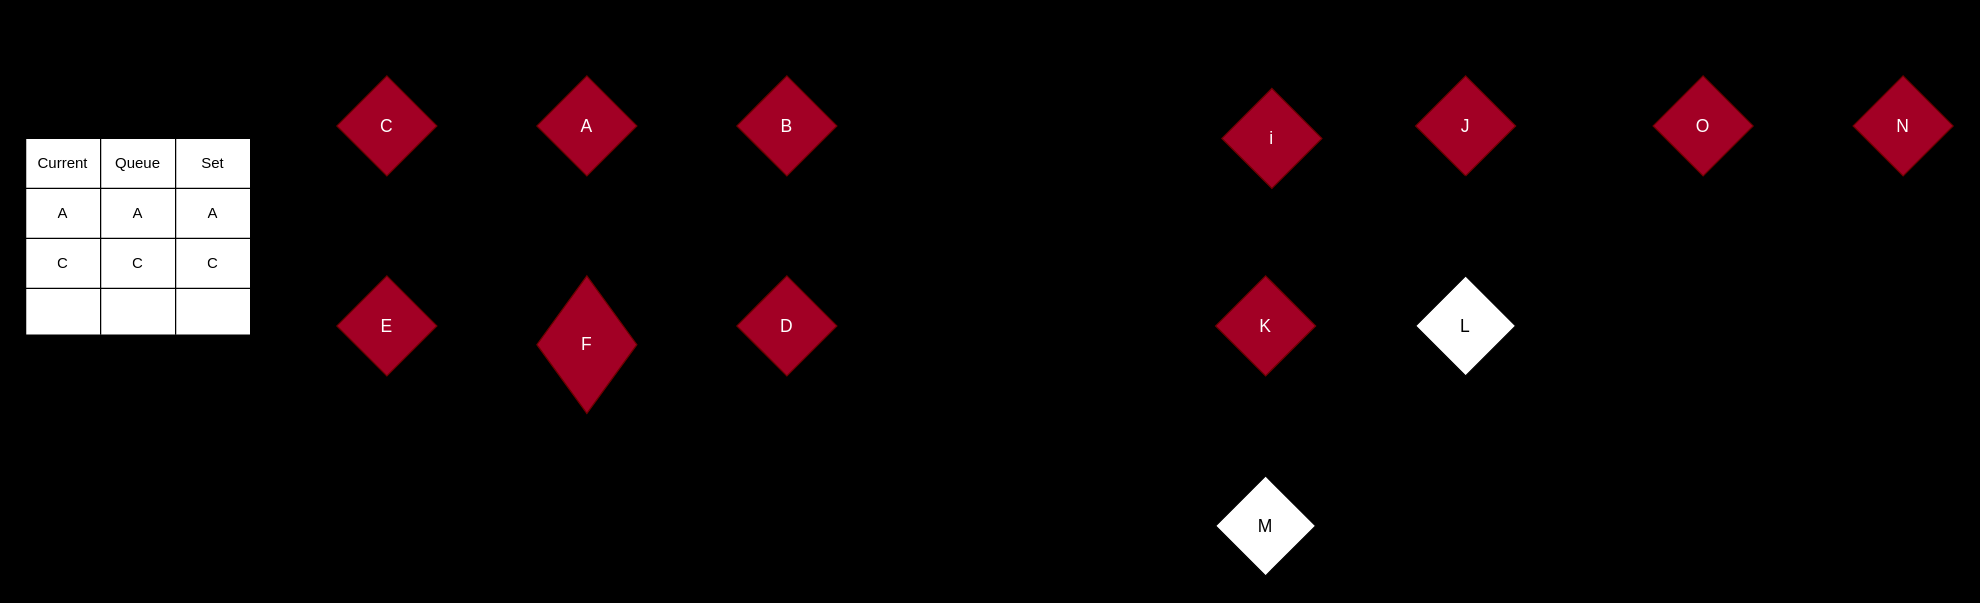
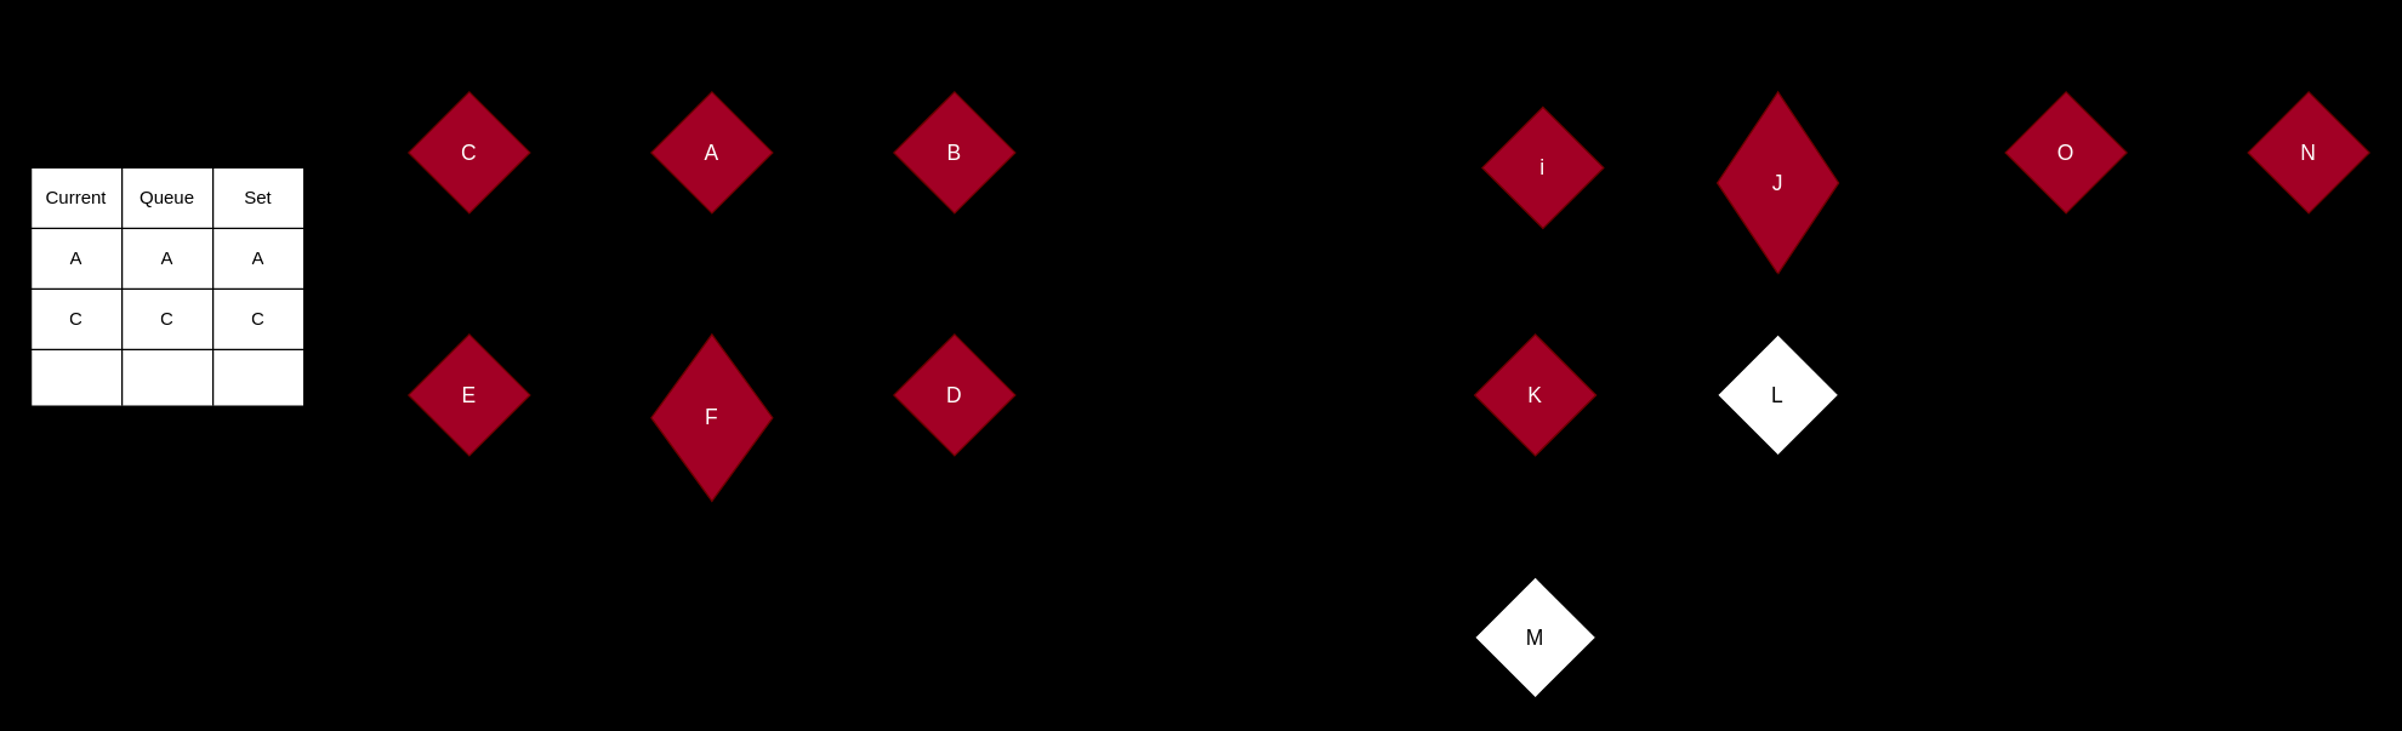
- <mxCell id="5" value="J" style="rhombus;whiteSpace=wrap;html=1;rounded=0;labelBackgroundColor=none;sketch=0;strokeColor=#6F0000;fontSize=14;fillColor=#a20025;fontColor=#ffffff;" parent="1" vertex="1"><mxGeometry x="1132" y="60" width="80" height="80" as="geometry" /></mxCell>
+ <mxCell id="5" value="J" style="rhombus;whiteSpace=wrap;html=1;rounded=0;labelBackgroundColor=none;sketch=0;strokeColor=#6F0000;fontSize=14;fillColor=#a20025;fontColor=#ffffff;" parent="1" vertex="1"><mxGeometry x="1132" y="60" width="80" height="120" as="geometry" /></mxCell>
